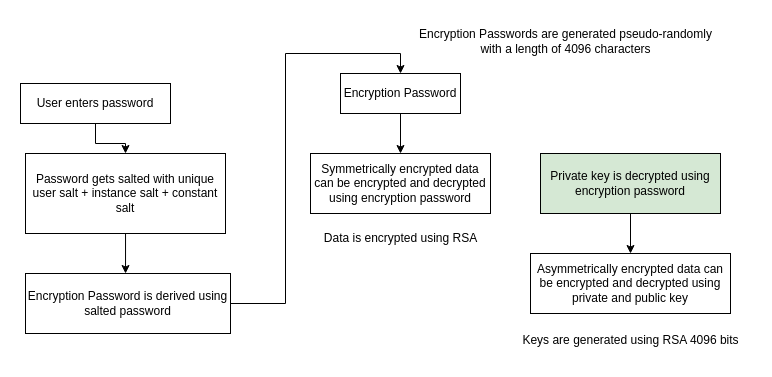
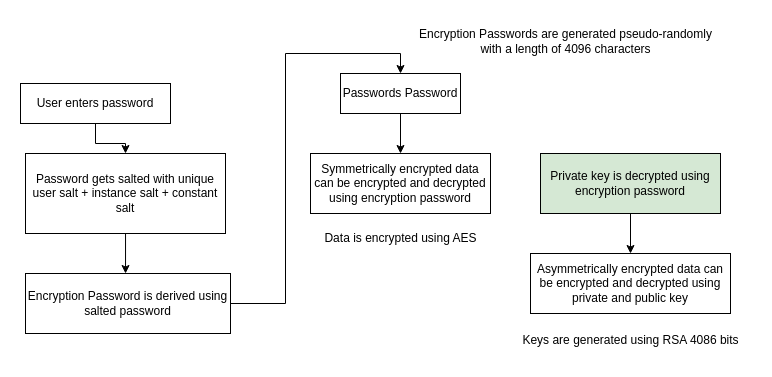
- <mxCell id="9" value="Encryption Password" style="rounded=0;whiteSpace=wrap;html=1;" vertex="1" parent="1"><mxGeometry x="340" y="73" width="120" height="40" as="geometry" /></mxCell>
+ <mxCell id="9" value="Passwords Password" style="rounded=0;whiteSpace=wrap;html=1;" vertex="1" parent="1"><mxGeometry x="340" y="73" width="120" height="40" as="geometry" /></mxCell>
- <mxCell id="14" value="Data is encrypted using RSA" style="text;html=1;align=center;verticalAlign=middle;resizable=0;points=[];autosize=1;strokeColor=none;fillColor=none;" vertex="1" parent="1"><mxGeometry x="310" y="223" width="180" height="30" as="geometry" /></mxCell>
+ <mxCell id="14" value="Data is encrypted using AES" style="text;html=1;align=center;verticalAlign=middle;resizable=0;points=[];autosize=1;strokeColor=none;fillColor=none;" vertex="1" parent="1"><mxGeometry x="310" y="223" width="180" height="30" as="geometry" /></mxCell>
- <mxCell id="15" value="Keys are generated using RSA 4096 bits" style="text;html=1;align=center;verticalAlign=middle;resizable=0;points=[];autosize=1;strokeColor=none;fillColor=none;" vertex="1" parent="1"><mxGeometry x="510" y="325" width="240" height="30" as="geometry" /></mxCell>
+ <mxCell id="15" value="Keys are generated using RSA 4086 bits" style="text;html=1;align=center;verticalAlign=middle;resizable=0;points=[];autosize=1;strokeColor=none;fillColor=none;" vertex="1" parent="1"><mxGeometry x="510" y="325" width="240" height="30" as="geometry" /></mxCell>
